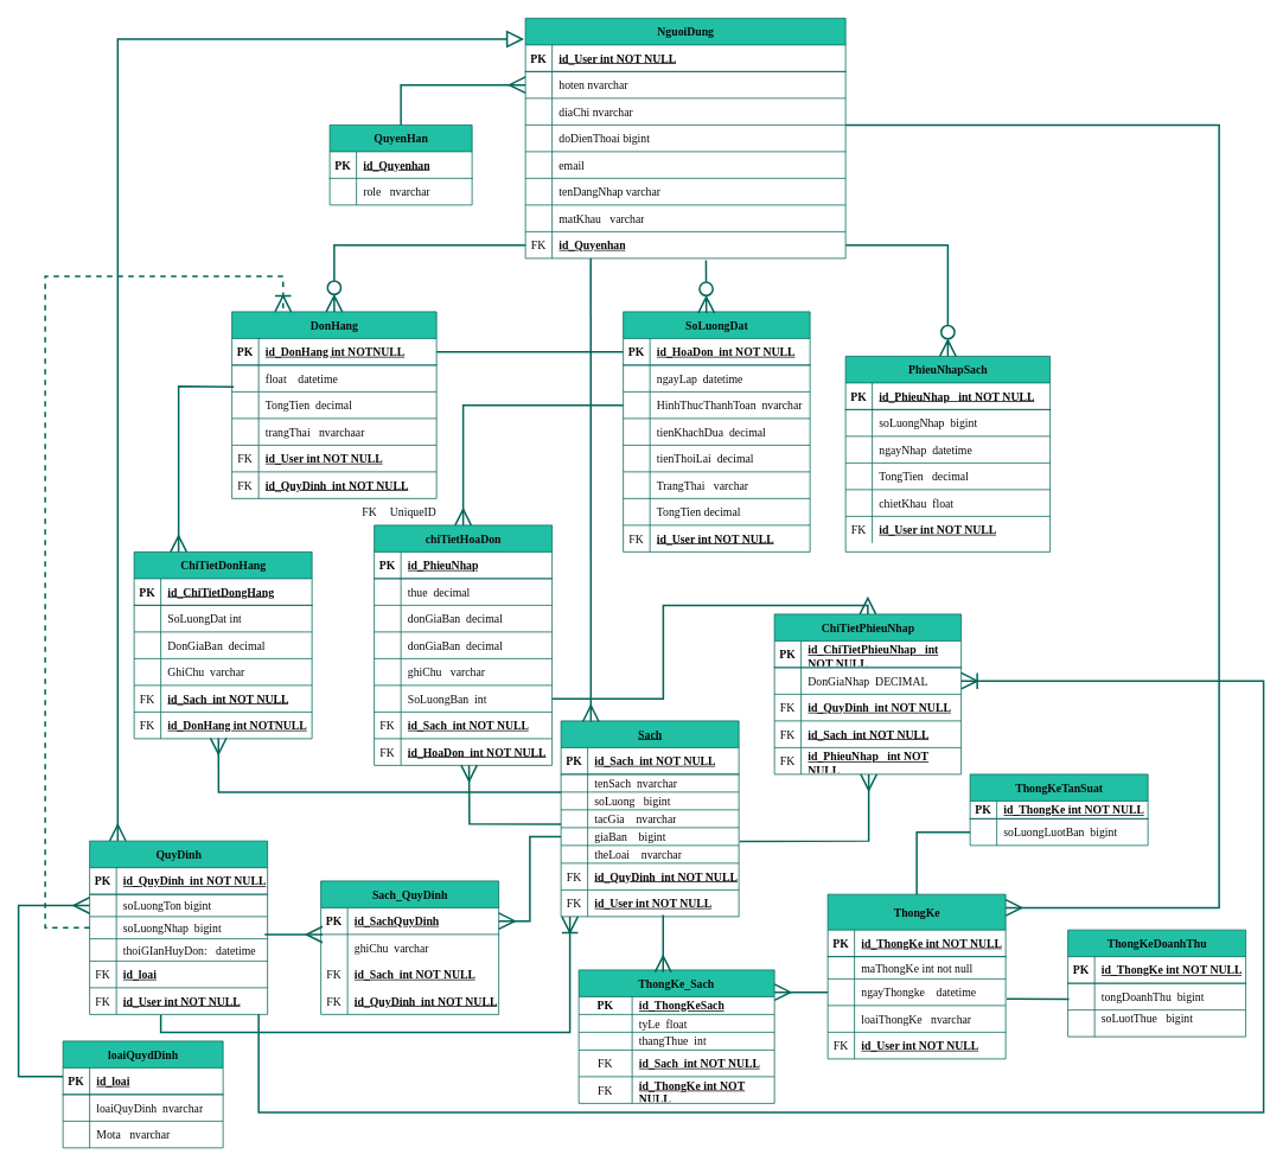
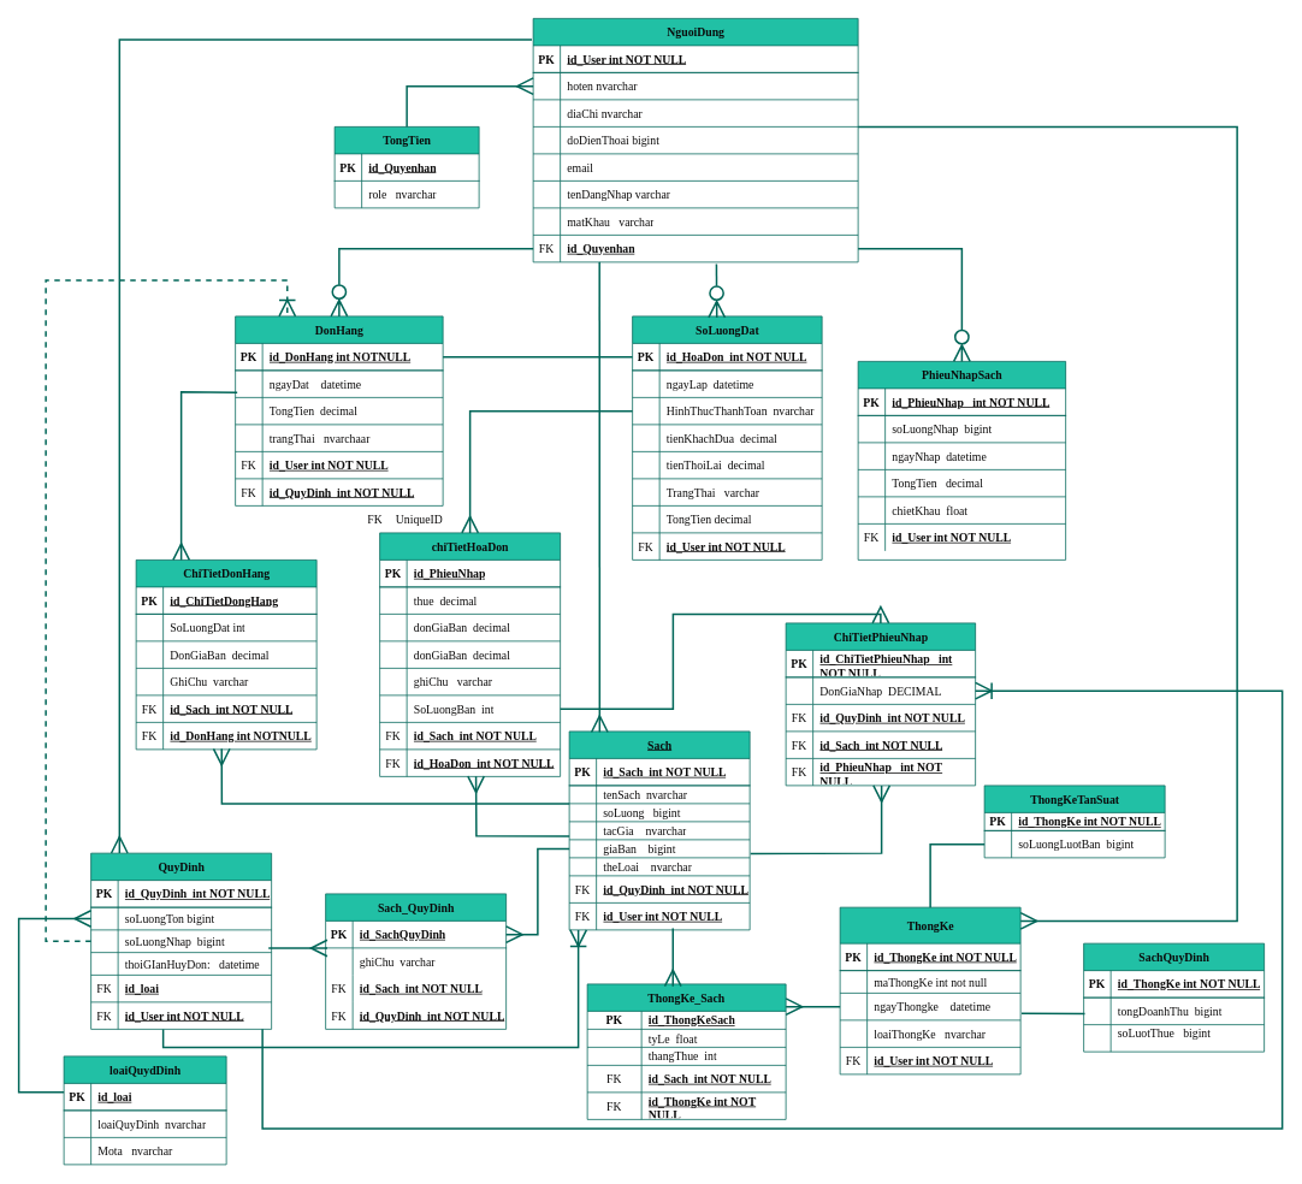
- <mxCell id="295" value="" style="endArrow=block;html=1;rounded=0;exitX=0.158;exitY=-0.001;exitDx=0;exitDy=0;strokeWidth=2;endFill=0;startFill=0;startArrow=ERmany;endSize=15;startSize=15;exitPerimeter=0;entryX=-0.004;entryY=0.087;entryDx=0;entryDy=0;entryPerimeter=0;edgeStyle=orthogonalEdgeStyle;fontFamily=Times New Roman;fontStyle=0;fontColor=light-dark(#0b0a0a, #9e9e9e);labelBackgroundColor=none;labelBorderColor=none;swimlaneLine=1;fontSize=13;strokeColor=#006658;" edge="1" parent="1" source="124" target="185"><mxGeometry width="50" height="50" relative="1" as="geometry"><mxPoint x="110" y="935" as="sourcePoint" /><mxPoint x="720" y="-20" as="targetPoint" /><Array as="points"><mxPoint x="132" y="44" /></Array></mxGeometry></mxCell>
+ <mxCell id="295" value="" style="endArrow=none;html=1;rounded=0;exitX=0.158;exitY=-0.001;exitDx=0;exitDy=0;strokeWidth=2;endFill=0;startFill=0;startArrow=ERmany;endSize=15;startSize=15;exitPerimeter=0;entryX=-0.004;entryY=0.087;entryDx=0;entryDy=0;entryPerimeter=0;edgeStyle=orthogonalEdgeStyle;fontFamily=Times New Roman;fontStyle=0;fontColor=light-dark(#0b0a0a, #9e9e9e);labelBackgroundColor=none;labelBorderColor=none;swimlaneLine=1;fontSize=13;strokeColor=#006658;" edge="1" parent="1" source="124" target="185"><mxGeometry width="50" height="50" relative="1" as="geometry"><mxPoint x="110" y="935" as="sourcePoint" /><mxPoint x="720" y="-20" as="targetPoint" /><Array as="points"><mxPoint x="132" y="44" /></Array></mxGeometry></mxCell>
- <mxCell id="176" value="QuyenHan" style="shape=table;startSize=30;container=1;collapsible=1;childLayout=tableLayout;fixedRows=1;rowLines=0;fontStyle=1;align=center;resizeLast=1;html=1;fontFamily=Times New Roman;fontColor=light-dark(#0b0a0a, #9e9e9e);labelBackgroundColor=none;labelBorderColor=none;swimlaneLine=1;fontSize=13;fillColor=#21C0A5;strokeColor=#006658;" parent="1" vertex="1"><mxGeometry x="370" y="140" width="160" height="90" as="geometry" /></mxCell>
+ <mxCell id="176" value="TongTien" style="shape=table;startSize=30;container=1;collapsible=1;childLayout=tableLayout;fixedRows=1;rowLines=0;fontStyle=1;align=center;resizeLast=1;html=1;fontFamily=Times New Roman;fontColor=light-dark(#0b0a0a, #9e9e9e);labelBackgroundColor=none;labelBorderColor=none;swimlaneLine=1;fontSize=13;fillColor=#21C0A5;strokeColor=#006658;" parent="1" vertex="1"><mxGeometry x="370" y="140" width="160" height="90" as="geometry" /></mxCell>
- <mxCell id="84" value="float&amp;nbsp; &amp;nbsp; datetime" style="shape=partialRectangle;connectable=0;fillColor=none;top=0;left=0;bottom=0;right=0;align=left;spacingLeft=6;overflow=hidden;whiteSpace=wrap;html=1;labelBackgroundColor=none;strokeColor=#006658;fontColor=light-dark(#0b0a0a, #9e9e9e);fontFamily=Times New Roman;fontStyle=0;labelBorderColor=none;swimlaneLine=1;fontSize=13;" parent="82" vertex="1"><mxGeometry x="30" width="200" height="30" as="geometry"><mxRectangle width="200" height="30" as="alternateBounds" /></mxGeometry></mxCell>
+ <mxCell id="84" value="ngayDat&amp;nbsp; &amp;nbsp; datetime" style="shape=partialRectangle;connectable=0;fillColor=none;top=0;left=0;bottom=0;right=0;align=left;spacingLeft=6;overflow=hidden;whiteSpace=wrap;html=1;labelBackgroundColor=none;strokeColor=#006658;fontColor=light-dark(#0b0a0a, #9e9e9e);fontFamily=Times New Roman;fontStyle=0;labelBorderColor=none;swimlaneLine=1;fontSize=13;" parent="82" vertex="1"><mxGeometry x="30" width="200" height="30" as="geometry"><mxRectangle width="200" height="30" as="alternateBounds" /></mxGeometry></mxCell>
- <mxCell id="143" value="ThongKeDoanhThu" style="shape=table;startSize=30;container=1;collapsible=1;childLayout=tableLayout;fixedRows=1;rowLines=1;fontStyle=1;align=center;resizeLast=1;html=1;strokeColor=#006658;fontColor=light-dark(#0b0a0a, #9e9e9e);fillColor=#21C0A5;labelBackgroundColor=none;fontFamily=Times New Roman;labelBorderColor=none;swimlaneLine=1;fontSize=13;" parent="1" vertex="1"><mxGeometry x="1200" y="1045" width="200" height="120" as="geometry" /></mxCell>
+ <mxCell id="143" value="SachQuyDinh" style="shape=table;startSize=30;container=1;collapsible=1;childLayout=tableLayout;fixedRows=1;rowLines=1;fontStyle=1;align=center;resizeLast=1;html=1;strokeColor=#006658;fontColor=light-dark(#0b0a0a, #9e9e9e);fillColor=#21C0A5;labelBackgroundColor=none;fontFamily=Times New Roman;labelBorderColor=none;swimlaneLine=1;fontSize=13;" parent="1" vertex="1"><mxGeometry x="1200" y="1045" width="200" height="120" as="geometry" /></mxCell>
